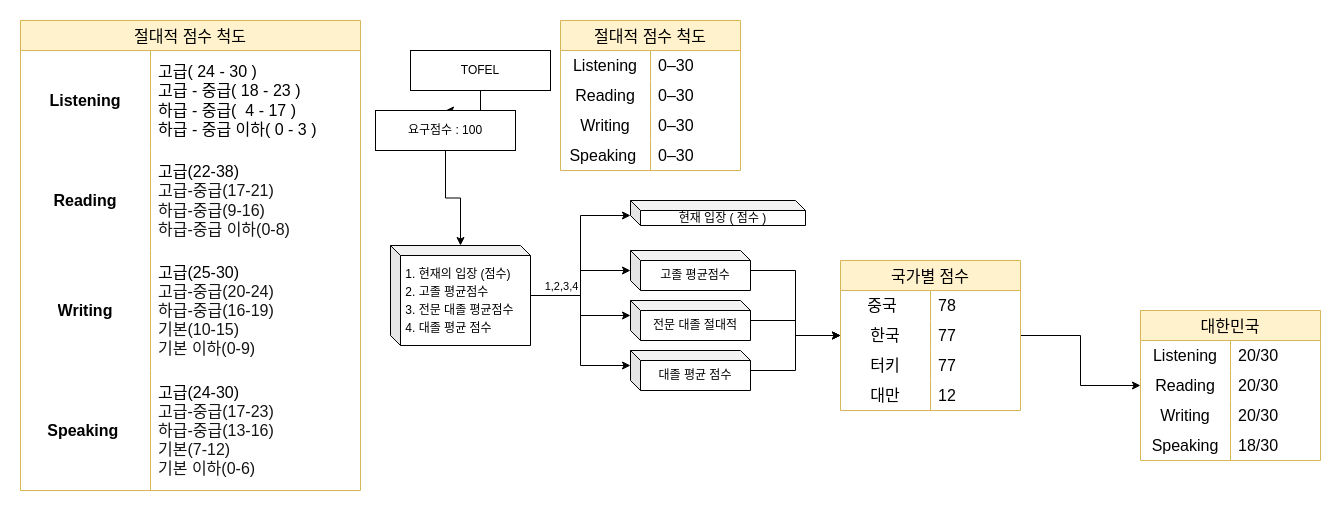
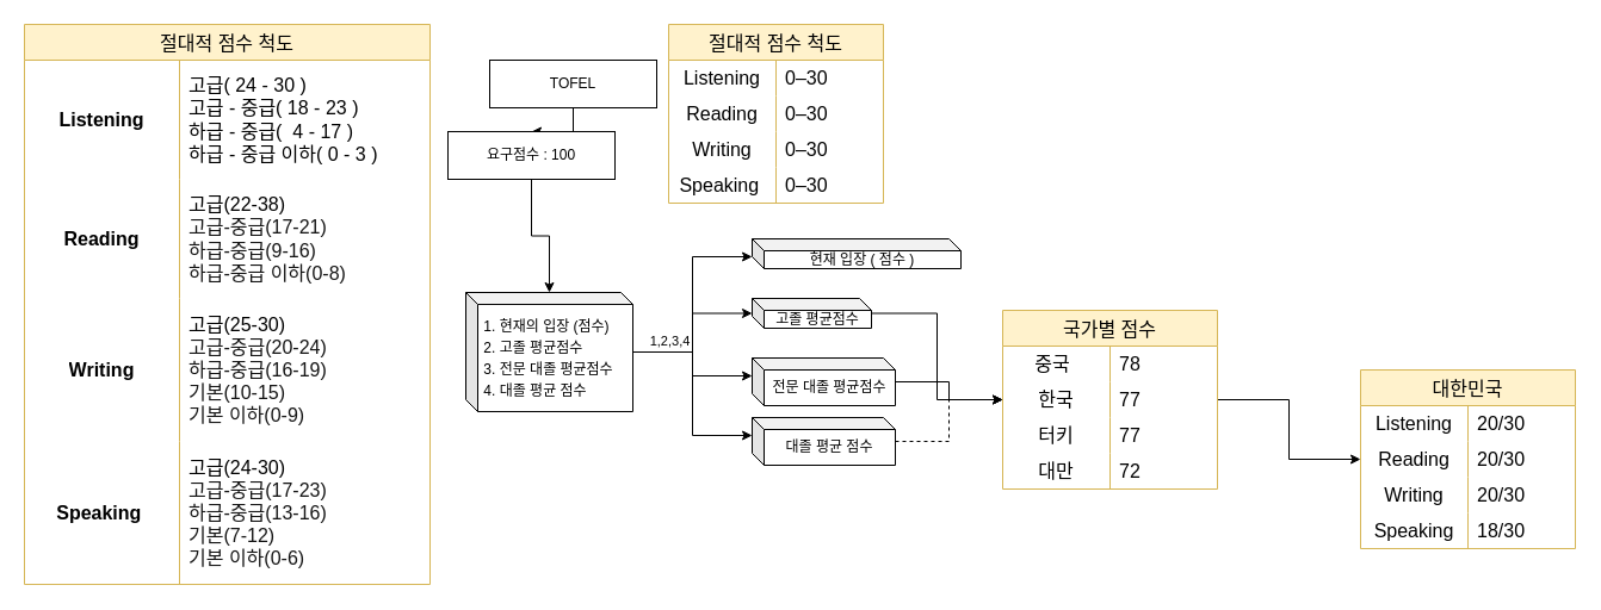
- <mxCell id="10" value="고졸 평균점수" style="shape=cube;whiteSpace=wrap;html=1;boundedLbl=1;backgroundOutline=1;darkOpacity=0.05;darkOpacity2=0.1;size=10;" parent="1" vertex="1"><mxGeometry x="630" y="250" width="120" height="40" as="geometry" /></mxCell>
+ <mxCell id="10" value="고졸 평균점수" style="shape=cube;whiteSpace=wrap;html=1;boundedLbl=1;backgroundOutline=1;darkOpacity=0.05;darkOpacity2=0.1;size=10;" parent="1" vertex="1"><mxGeometry x="630" y="250" width="100" height="25" as="geometry" /></mxCell>
- <mxCell id="12" value="전문 대졸 절대적" style="shape=cube;whiteSpace=wrap;html=1;boundedLbl=1;backgroundOutline=1;darkOpacity=0.05;darkOpacity2=0.1;size=10;" parent="1" vertex="1"><mxGeometry x="630" y="300" width="120" height="40" as="geometry" /></mxCell>
+ <mxCell id="12" value="전문 대졸 평균점수" style="shape=cube;whiteSpace=wrap;html=1;boundedLbl=1;backgroundOutline=1;darkOpacity=0.05;darkOpacity2=0.1;size=10;" parent="1" vertex="1"><mxGeometry x="630" y="300" width="120" height="40" as="geometry" /></mxCell>
- <mxCell id="13" style="edgeStyle=orthogonalEdgeStyle;rounded=0;orthogonalLoop=1;jettySize=auto;html=1;" parent="1" source="14" target="33" edge="1"><mxGeometry relative="1" as="geometry" /></mxCell>
+ <mxCell id="13" style="edgeStyle=orthogonalEdgeStyle;rounded=0;orthogonalLoop=1;jettySize=auto;html=1;dashed=1;" parent="1" source="14" target="33" edge="1"><mxGeometry relative="1" as="geometry" /></mxCell>
- <mxCell id="45" value="12" style="shape=partialRectangle;html=1;whiteSpace=wrap;connectable=0;fillColor=none;top=0;left=0;bottom=0;right=0;align=left;spacingLeft=6;overflow=hidden;strokeColor=inherit;fontSize=16;" parent="43" vertex="1"><mxGeometry x="90" width="90" height="30" as="geometry"><mxRectangle width="90" height="30" as="alternateBounds" /></mxGeometry></mxCell>
+ <mxCell id="45" value="72" style="shape=partialRectangle;html=1;whiteSpace=wrap;connectable=0;fillColor=none;top=0;left=0;bottom=0;right=0;align=left;spacingLeft=6;overflow=hidden;strokeColor=inherit;fontSize=16;" parent="43" vertex="1"><mxGeometry x="90" width="90" height="30" as="geometry"><mxRectangle width="90" height="30" as="alternateBounds" /></mxGeometry></mxCell>
